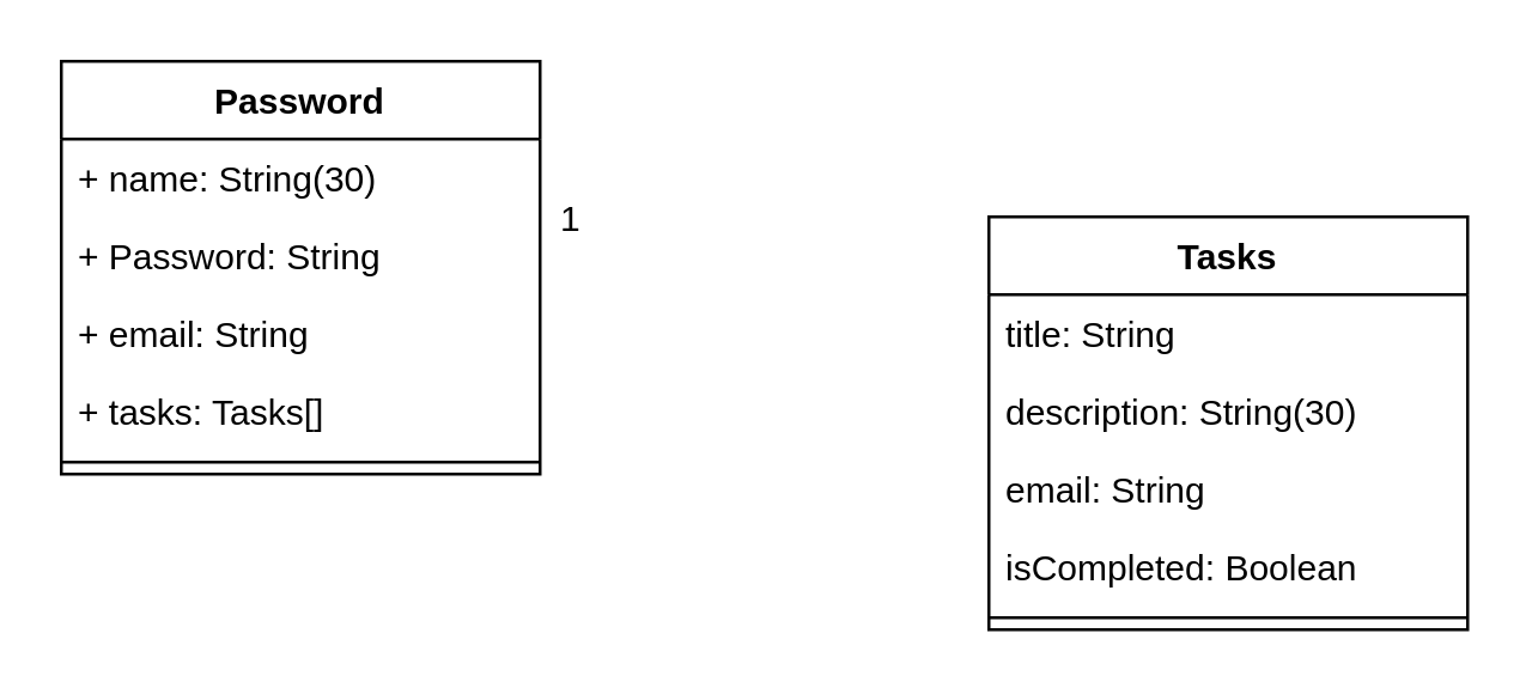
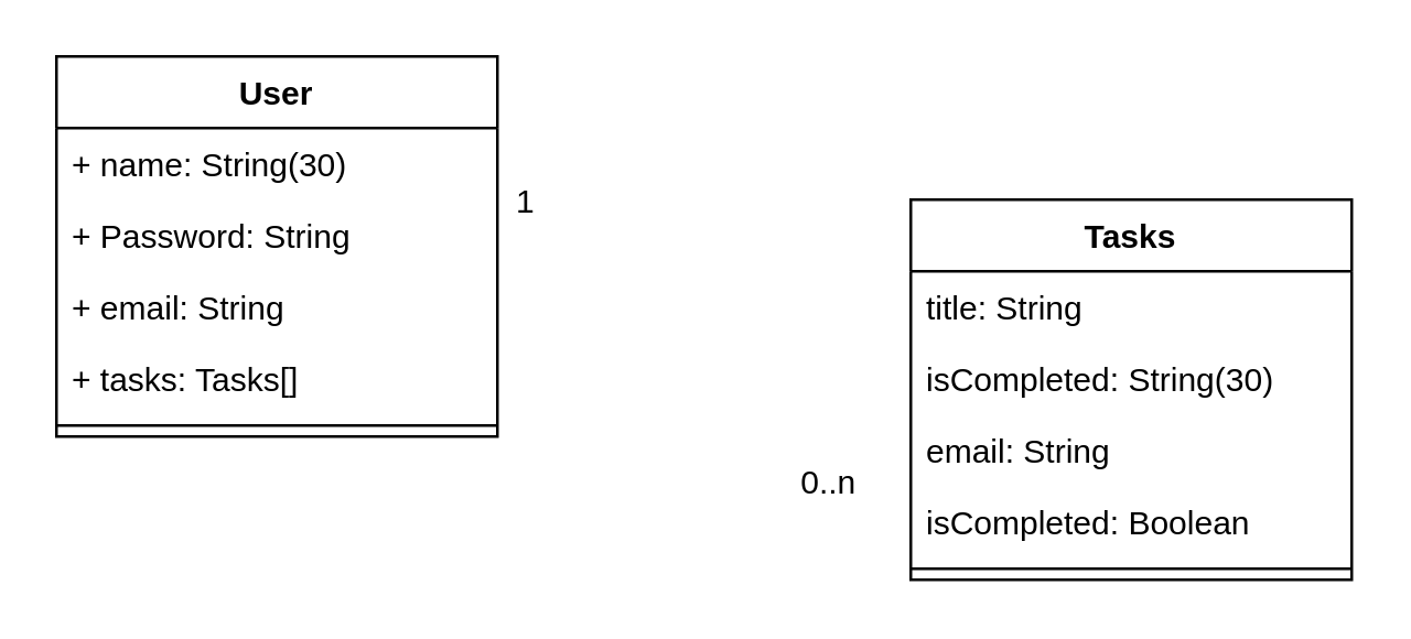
- <mxCell id="2" value="Password" style="swimlane;fontStyle=1;align=center;verticalAlign=top;childLayout=stackLayout;horizontal=1;startSize=26;horizontalStack=0;resizeParent=1;resizeParentMax=0;resizeLast=0;collapsible=1;marginBottom=0;whiteSpace=wrap;html=1;" parent="1" vertex="1"><mxGeometry x="20" y="20" width="160" height="138" as="geometry" /></mxCell>
+ <mxCell id="2" value="User" style="swimlane;fontStyle=1;align=center;verticalAlign=top;childLayout=stackLayout;horizontal=1;startSize=26;horizontalStack=0;resizeParent=1;resizeParentMax=0;resizeLast=0;collapsible=1;marginBottom=0;whiteSpace=wrap;html=1;" parent="1" vertex="1"><mxGeometry x="20" y="20" width="160" height="138" as="geometry" /></mxCell>
- <mxCell id="10" value="description: String(30)" style="text;strokeColor=none;fillColor=none;align=left;verticalAlign=top;spacingLeft=4;spacingRight=4;overflow=hidden;rotatable=0;points=[[0,0.5],[1,0.5]];portConstraint=eastwest;whiteSpace=wrap;html=1;" parent="8" vertex="1"><mxGeometry y="52" width="160" height="26" as="geometry" /></mxCell>
+ <mxCell id="10" value="isCompleted: String(30)" style="text;strokeColor=none;fillColor=none;align=left;verticalAlign=top;spacingLeft=4;spacingRight=4;overflow=hidden;rotatable=0;points=[[0,0.5],[1,0.5]];portConstraint=eastwest;whiteSpace=wrap;html=1;" parent="8" vertex="1"><mxGeometry y="52" width="160" height="26" as="geometry" /></mxCell>
+ <mxCell id="15" value="0..n" style="text;html=1;align=center;verticalAlign=middle;resizable=0;points=[];autosize=1;strokeColor=none;fillColor=none;" parent="1" vertex="1"><mxGeometry x="280" y="160" width="40" height="30" as="geometry" /></mxCell>
